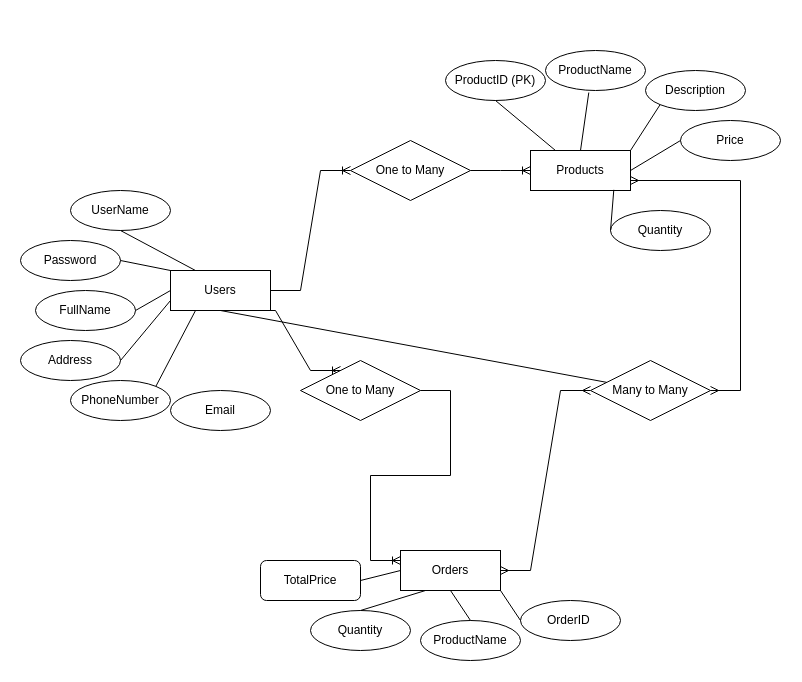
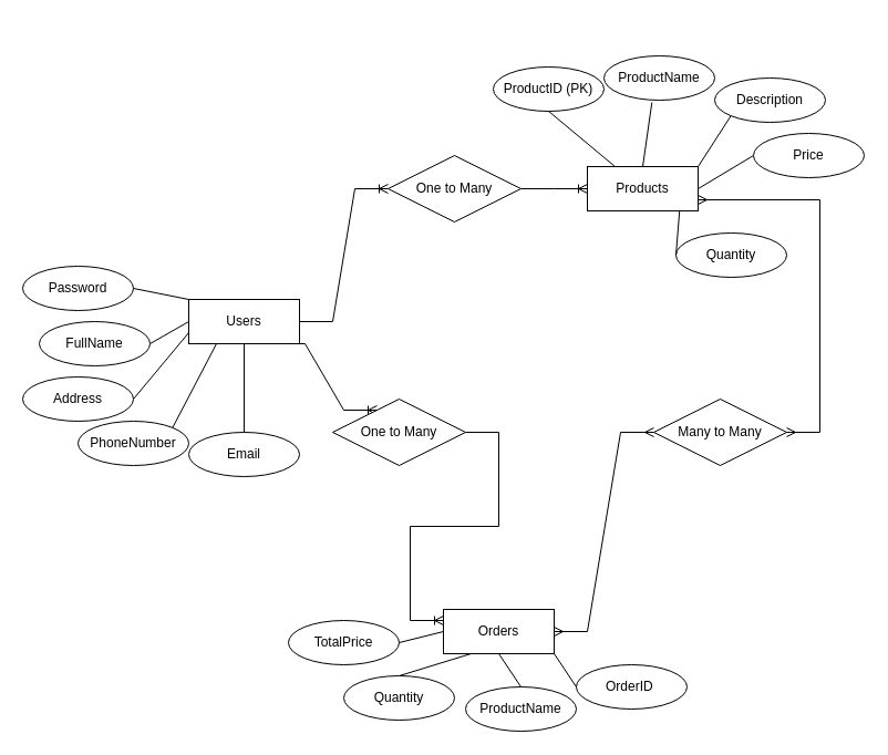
- <mxCell id="6" value="UserName" style="ellipse;whiteSpace=wrap;html=1;align=center;" vertex="1" parent="1"><mxGeometry x="70" y="190" width="100" height="40" as="geometry" /></mxCell>
- <mxCell id="11" value="" style="endArrow=none;html=1;rounded=0;entryX=0.25;entryY=0;entryDx=0;entryDy=0;exitX=0.5;exitY=1;exitDx=0;exitDy=0;" edge="1" parent="1" source="6" target="2"><mxGeometry relative="1" as="geometry"><mxPoint x="250" y="100" as="sourcePoint" /><mxPoint x="260" y="190" as="targetPoint" /></mxGeometry></mxCell>
- <mxCell id="16" value="" style="endArrow=none;html=1;rounded=0;exitX=0.5;exitY=1;exitDx=0;exitDy=0;" edge="1" parent="1" source="2" target="41"><mxGeometry relative="1" as="geometry"><mxPoint x="300" y="150" as="sourcePoint" /><mxPoint x="310" y="240" as="targetPoint" /></mxGeometry></mxCell>
+ <mxCell id="16" value="" style="endArrow=none;html=1;rounded=0;entryX=0.5;entryY=0;entryDx=0;entryDy=0;exitX=0.5;exitY=1;exitDx=0;exitDy=0;" edge="1" parent="1" source="2" target="9"><mxGeometry relative="1" as="geometry"><mxPoint x="300" y="150" as="sourcePoint" /><mxPoint x="310" y="240" as="targetPoint" /></mxGeometry></mxCell>
- <mxCell id="25" value="TotalPrice" style="whiteSpace=wrap;html=1;align=center;rounded=1;" vertex="1" parent="1"><mxGeometry x="260" y="560" width="100" height="40" as="geometry" /></mxCell>
+ <mxCell id="25" value="TotalPrice" style="ellipse;whiteSpace=wrap;html=1;align=center;" vertex="1" parent="1"><mxGeometry x="260" y="560" width="100" height="40" as="geometry" /></mxCell>
